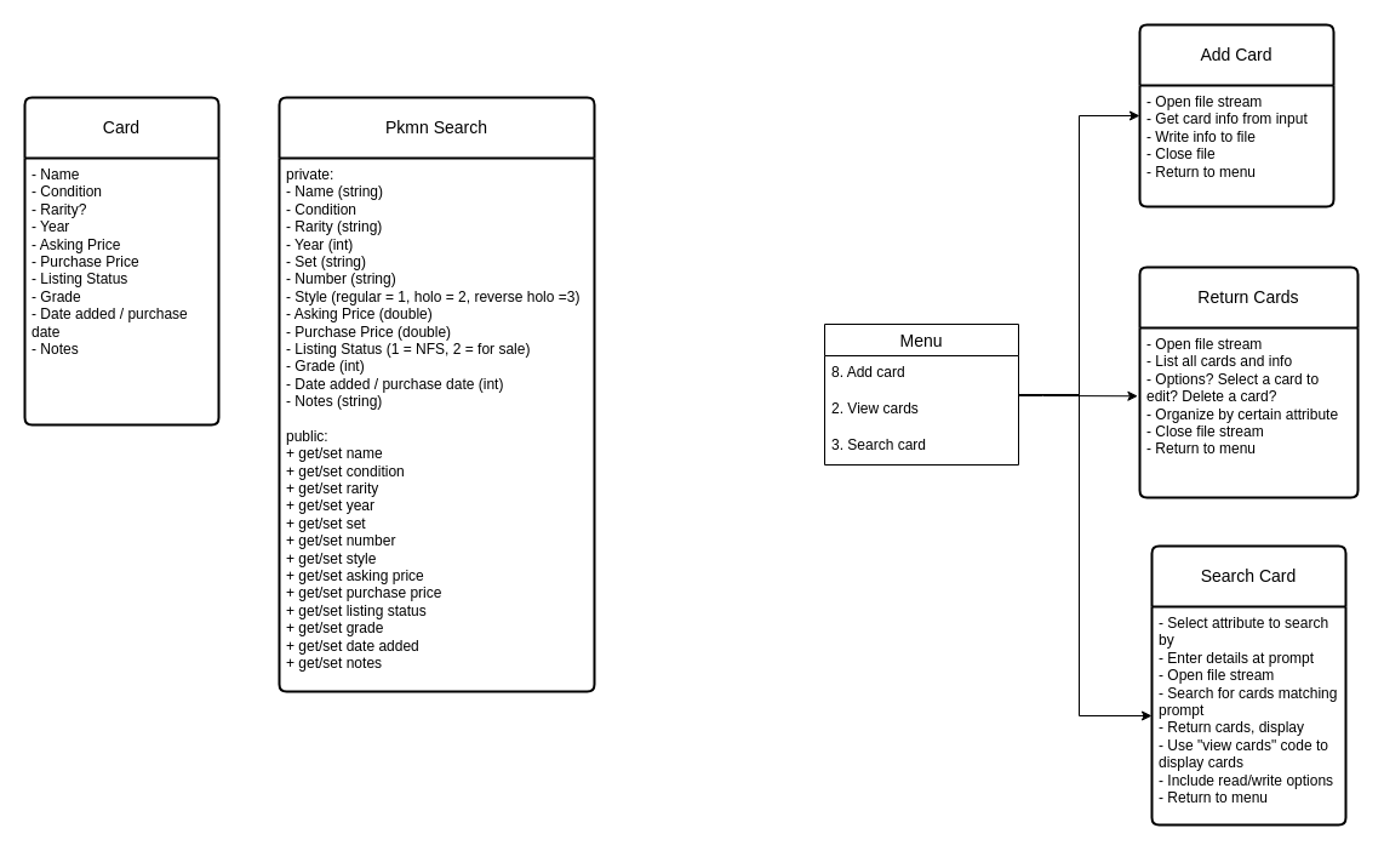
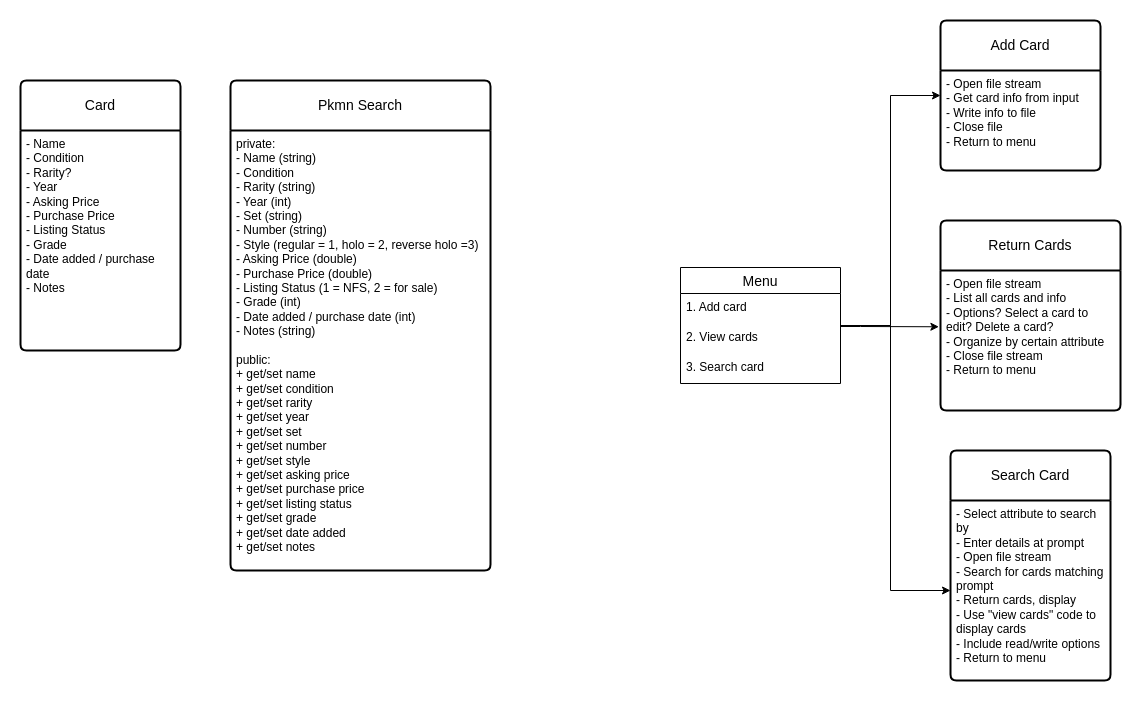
- <mxCell id="9" value="8. Add card" style="text;strokeColor=none;fillColor=none;spacingLeft=4;spacingRight=4;overflow=hidden;rotatable=0;points=[[0,0.5],[1,0.5]];portConstraint=eastwest;fontSize=12;whiteSpace=wrap;html=1;" vertex="1" parent="8"><mxGeometry y="26" width="160" height="30" as="geometry" /></mxCell>
+ <mxCell id="9" value="1. Add card" style="text;strokeColor=none;fillColor=none;spacingLeft=4;spacingRight=4;overflow=hidden;rotatable=0;points=[[0,0.5],[1,0.5]];portConstraint=eastwest;fontSize=12;whiteSpace=wrap;html=1;" vertex="1" parent="8"><mxGeometry y="26" width="160" height="30" as="geometry" /></mxCell>
